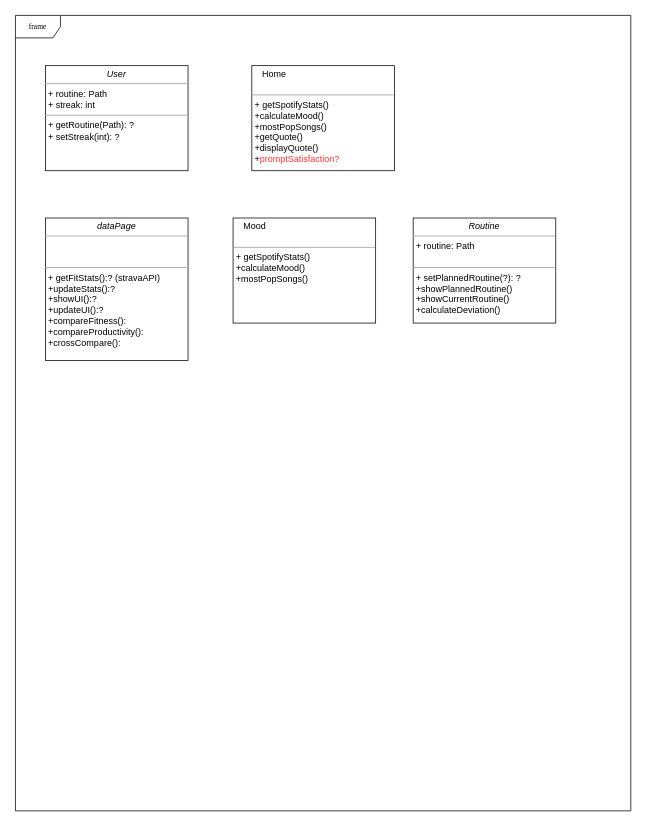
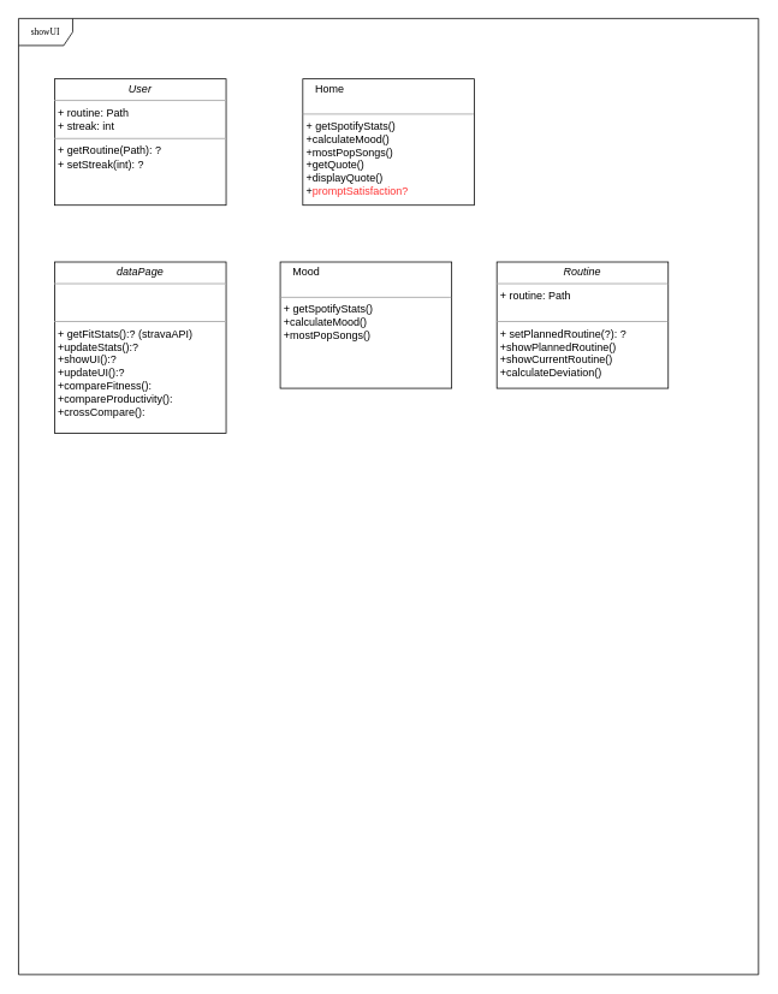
- <mxCell id="2" value="frame" style="shape=umlFrame;whiteSpace=wrap;html=1;rounded=0;shadow=0;comic=0;labelBackgroundColor=none;strokeWidth=1;fontFamily=Verdana;fontSize=10;align=center;" parent="1" vertex="1"><mxGeometry x="20" y="20" width="820" height="1060" as="geometry" /></mxCell>
+ <mxCell id="2" value="showUI" style="shape=umlFrame;whiteSpace=wrap;html=1;rounded=0;shadow=0;comic=0;labelBackgroundColor=none;strokeWidth=1;fontFamily=Verdana;fontSize=10;align=center;" parent="1" vertex="1"><mxGeometry x="20" y="20" width="820" height="1060" as="geometry" /></mxCell>
